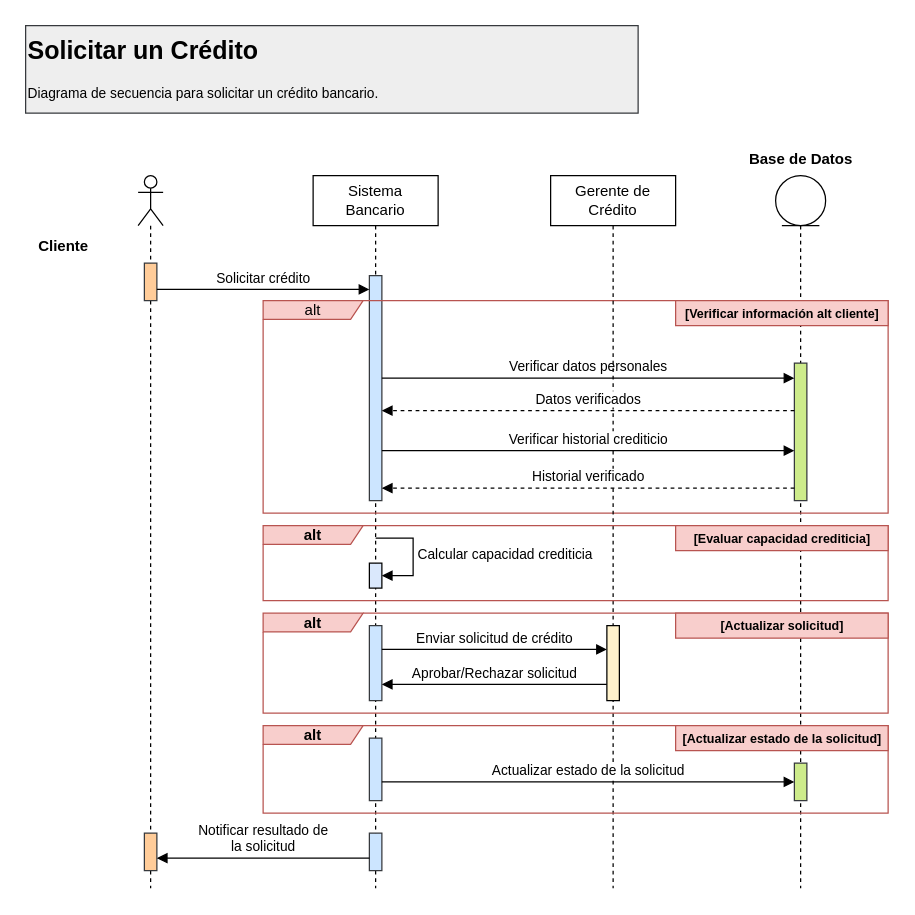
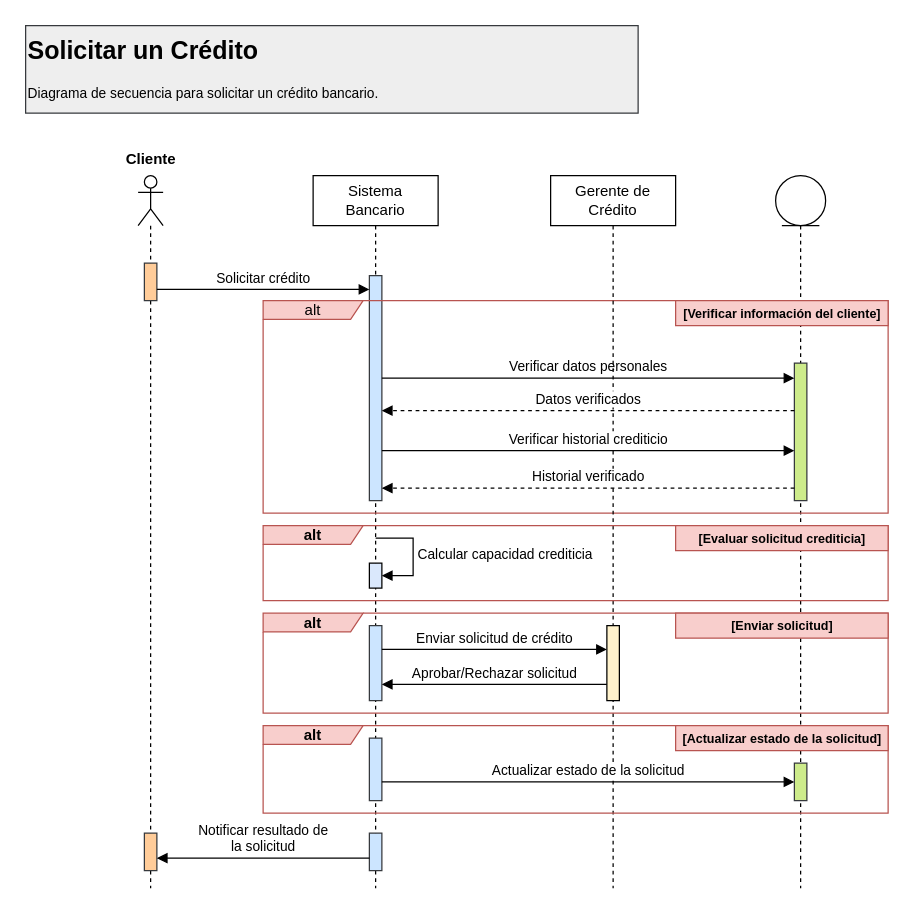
- <mxCell id="16" value="Base de Datos" style="text;align=center;fontStyle=1;verticalAlign=middle;spacingLeft=3;spacingRight=3;strokeColor=none;rotatable=0;points=[[0,0.5],[1,0.5]];portConstraint=eastwest;html=1;" vertex="1" parent="1"><mxGeometry x="595" y="114" width="90" height="26" as="geometry" /></mxCell>
- <mxCell id="12" value="Cliente" style="text;align=center;fontStyle=1;verticalAlign=middle;spacingLeft=3;spacingRight=3;strokeColor=none;rotatable=0;points=[[0,0.5],[1,0.5]];portConstraint=eastwest;html=1;" vertex="1" parent="1"><mxGeometry x="10" y="184" width="80" height="26" as="geometry" /></mxCell>
+ <mxCell id="12" value="Cliente" style="text;align=center;fontStyle=1;verticalAlign=middle;spacingLeft=3;spacingRight=3;strokeColor=none;rotatable=0;points=[[0,0.5],[1,0.5]];portConstraint=eastwest;html=1;" vertex="1" parent="1"><mxGeometry x="80" y="114" width="80" height="26" as="geometry" /></mxCell>
- <mxCell id="20" value="[Verificar información alt cliente]" style="text;align=center;fontStyle=1;verticalAlign=middle;spacingLeft=3;spacingRight=3;strokeColor=#b85450;rotatable=0;points=[[0,0.5],[1,0.5]];portConstraint=eastwest;html=1;fillColor=#f8cecc;fontSize=10;" vertex="1" parent="1"><mxGeometry x="540" y="240" width="170" height="20" as="geometry" /></mxCell>
+ <mxCell id="20" value="[Verificar información del cliente]" style="text;align=center;fontStyle=1;verticalAlign=middle;spacingLeft=3;spacingRight=3;strokeColor=#b85450;rotatable=0;points=[[0,0.5],[1,0.5]];portConstraint=eastwest;html=1;fillColor=#f8cecc;fontSize=10;" vertex="1" parent="1"><mxGeometry x="540" y="240" width="170" height="20" as="geometry" /></mxCell>
- <mxCell id="30" value="[Evaluar capacidad crediticia]" style="text;align=center;fontStyle=1;verticalAlign=middle;spacingLeft=3;spacingRight=3;strokeColor=#b85450;rotatable=0;points=[[0,0.5],[1,0.5]];portConstraint=eastwest;html=1;fillColor=#f8cecc;fontSize=10;" vertex="1" parent="1"><mxGeometry x="540" y="420" width="170" height="20" as="geometry" /></mxCell>
+ <mxCell id="30" value="[Evaluar solicitud crediticia]" style="text;align=center;fontStyle=1;verticalAlign=middle;spacingLeft=3;spacingRight=3;strokeColor=#b85450;rotatable=0;points=[[0,0.5],[1,0.5]];portConstraint=eastwest;html=1;fillColor=#f8cecc;fontSize=10;" vertex="1" parent="1"><mxGeometry x="540" y="420" width="170" height="20" as="geometry" /></mxCell>
- <mxCell id="32" value="[Actualizar solicitud]" style="text;align=center;fontStyle=1;verticalAlign=middle;spacingLeft=3;spacingRight=3;strokeColor=#b85450;rotatable=0;points=[[0,0.5],[1,0.5]];portConstraint=eastwest;html=1;fillColor=#f8cecc;fontSize=10;" vertex="1" parent="1"><mxGeometry x="540" y="490" width="170" height="20" as="geometry" /></mxCell>
+ <mxCell id="32" value="[Enviar solicitud]" style="text;align=center;fontStyle=1;verticalAlign=middle;spacingLeft=3;spacingRight=3;strokeColor=#b85450;rotatable=0;points=[[0,0.5],[1,0.5]];portConstraint=eastwest;html=1;fillColor=#f8cecc;fontSize=10;" vertex="1" parent="1"><mxGeometry x="540" y="490" width="170" height="20" as="geometry" /></mxCell>
